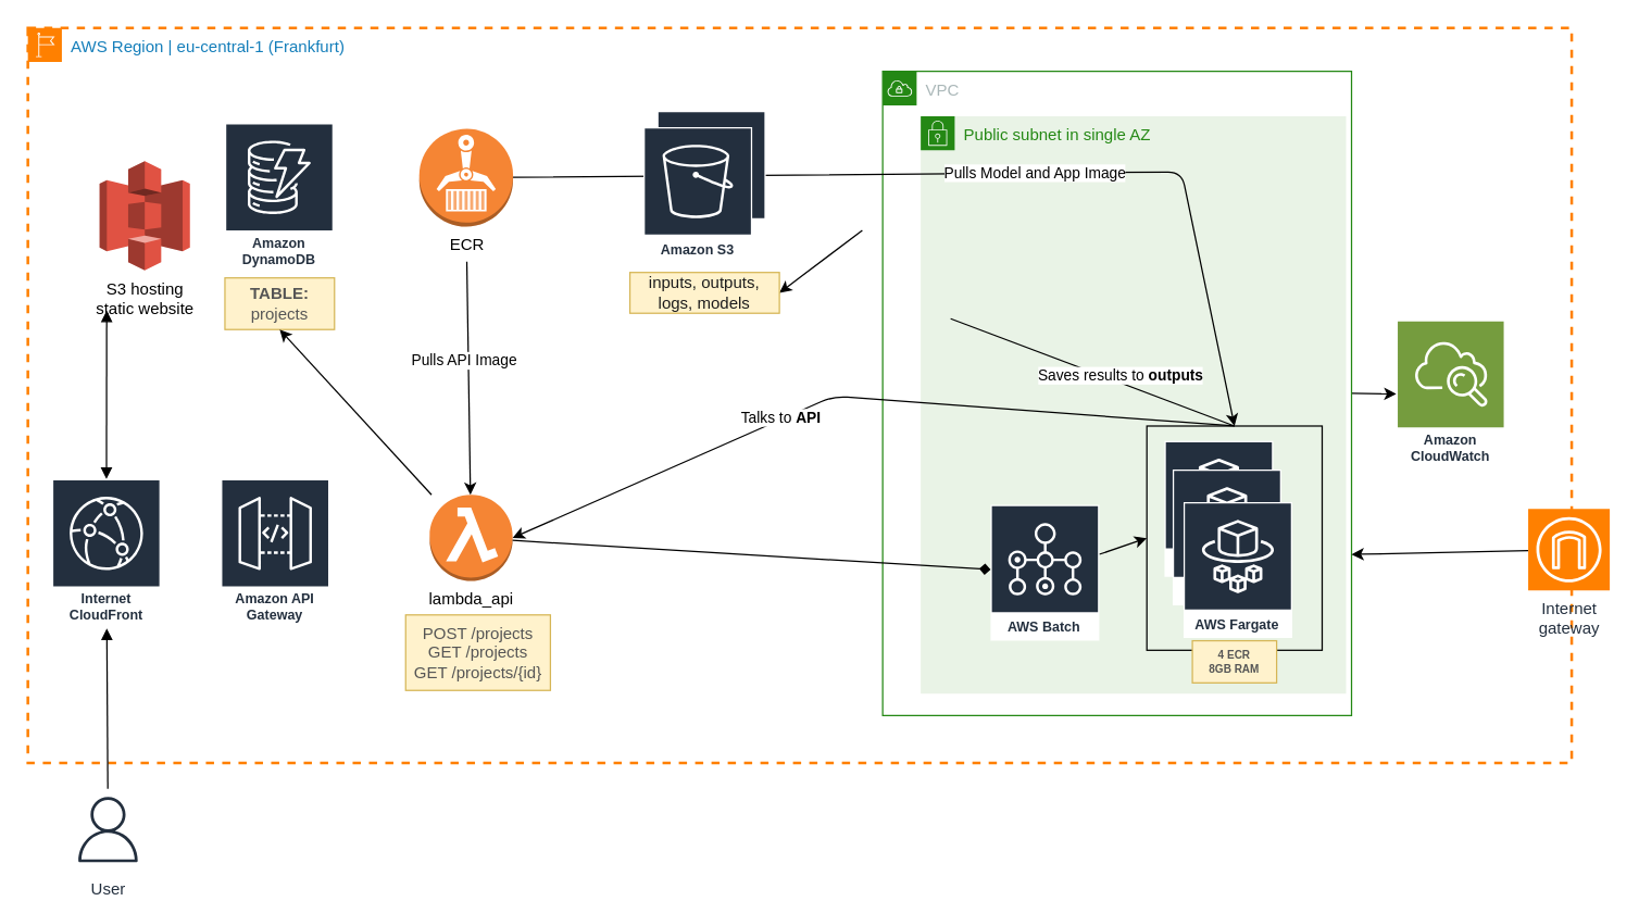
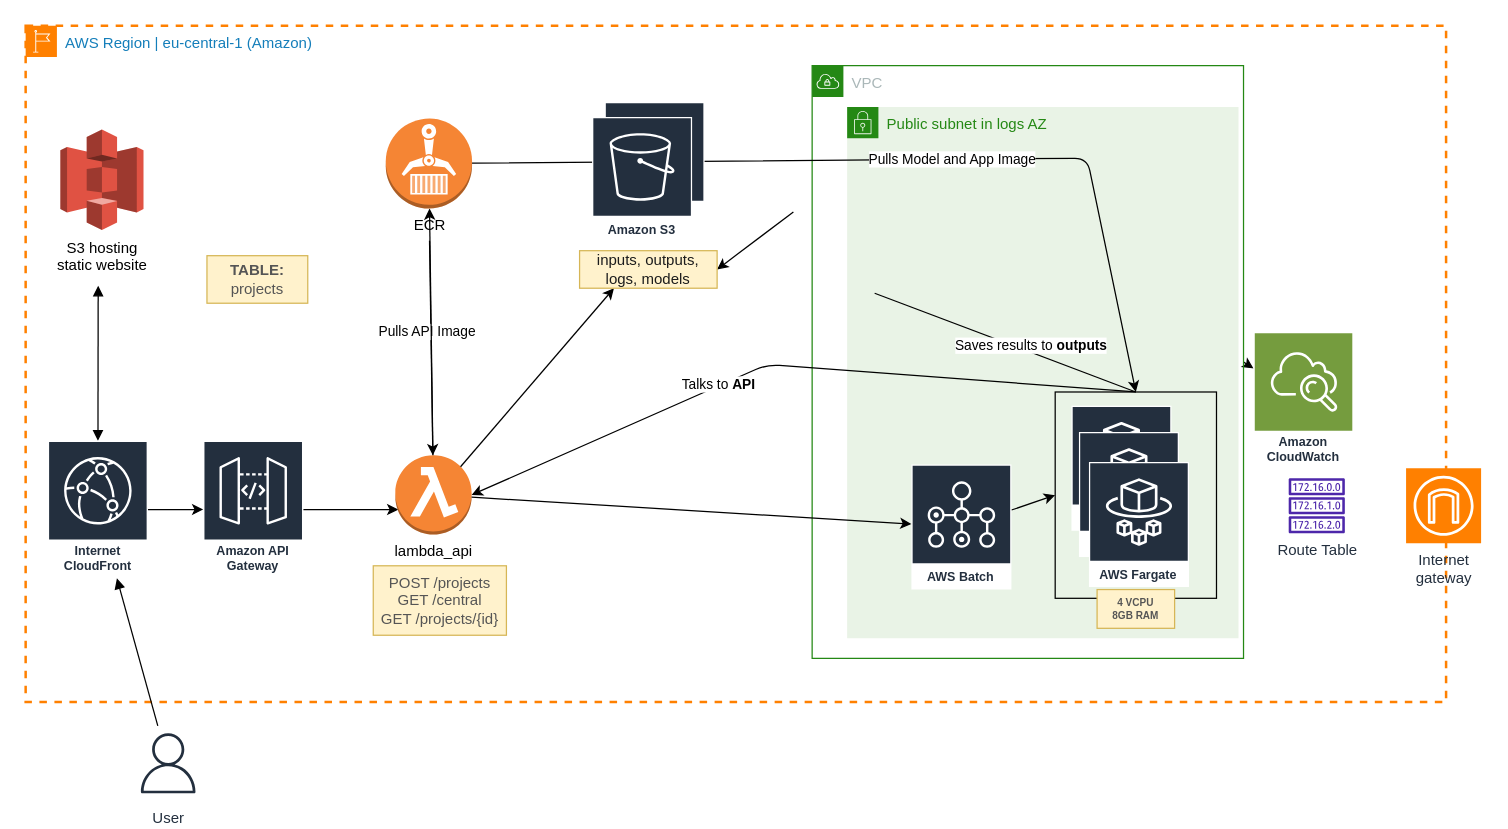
- <mxCell id="3" value="AWS Region | eu-central-1 (Frankfurt)" style="points=[[0,0],[0.25,0],[0.5,0],[0.75,0],[1,0],[1,0.25],[1,0.5],[1,0.75],[1,1],[0.75,1],[0.5,1],[0.25,1],[0,1],[0,0.75],[0,0.5],[0,0.25]];outlineConnect=0;gradientColor=none;html=1;whiteSpace=wrap;fontSize=12;fontStyle=0;container=1;pointerEvents=0;collapsible=0;recursiveResize=0;shape=mxgraph.aws4.group;grIcon=mxgraph.aws4.group_region;strokeColor=#FF8000;fillColor=none;verticalAlign=top;align=left;spacingLeft=30;fontColor=#147EBA;dashed=1;strokeWidth=2;" parent="1" vertex="1"><mxGeometry x="20" y="20" width="1136" height="541" as="geometry" /></mxCell>
+ <mxCell id="3" value="AWS Region | eu-central-1 (Amazon)" style="points=[[0,0],[0.25,0],[0.5,0],[0.75,0],[1,0],[1,0.25],[1,0.5],[1,0.75],[1,1],[0.75,1],[0.5,1],[0.25,1],[0,1],[0,0.75],[0,0.5],[0,0.25]];outlineConnect=0;gradientColor=none;html=1;whiteSpace=wrap;fontSize=12;fontStyle=0;container=1;pointerEvents=0;collapsible=0;recursiveResize=0;shape=mxgraph.aws4.group;grIcon=mxgraph.aws4.group_region;strokeColor=#FF8000;fillColor=none;verticalAlign=top;align=left;spacingLeft=30;fontColor=#147EBA;dashed=1;strokeWidth=2;" parent="1" vertex="1"><mxGeometry x="20" y="20" width="1136" height="541" as="geometry" /></mxCell>
- <mxCell id="22" value="Public subnet in single AZ" style="points=[[0,0],[0.25,0],[0.5,0],[0.75,0],[1,0],[1,0.25],[1,0.5],[1,0.75],[1,1],[0.75,1],[0.5,1],[0.25,1],[0,1],[0,0.75],[0,0.5],[0,0.25]];outlineConnect=0;gradientColor=none;html=1;whiteSpace=wrap;fontSize=12;fontStyle=0;container=1;pointerEvents=0;collapsible=0;recursiveResize=0;shape=mxgraph.aws4.group;grIcon=mxgraph.aws4.group_security_group;grStroke=0;strokeColor=#248814;fillColor=#E9F3E6;verticalAlign=top;align=left;spacingLeft=30;fontColor=#248814;dashed=0;strokeWidth=2;" parent="21" vertex="1"><mxGeometry x="28" y="33" width="313" height="425" as="geometry" /></mxCell>
+ <mxCell id="22" value="Public subnet in logs AZ" style="points=[[0,0],[0.25,0],[0.5,0],[0.75,0],[1,0],[1,0.25],[1,0.5],[1,0.75],[1,1],[0.75,1],[0.5,1],[0.25,1],[0,1],[0,0.75],[0,0.5],[0,0.25]];outlineConnect=0;gradientColor=none;html=1;whiteSpace=wrap;fontSize=12;fontStyle=0;container=1;pointerEvents=0;collapsible=0;recursiveResize=0;shape=mxgraph.aws4.group;grIcon=mxgraph.aws4.group_security_group;grStroke=0;strokeColor=#248814;fillColor=#E9F3E6;verticalAlign=top;align=left;spacingLeft=30;fontColor=#248814;dashed=0;strokeWidth=2;" parent="21" vertex="1"><mxGeometry x="28" y="33" width="313" height="425" as="geometry" /></mxCell>
- <mxCell id="16" value="Amazon DynamoDB" style="sketch=0;outlineConnect=0;fontColor=#232F3E;gradientColor=none;strokeColor=#ffffff;fillColor=#232F3E;dashed=0;verticalLabelPosition=middle;verticalAlign=bottom;align=center;html=1;whiteSpace=wrap;fontSize=10;fontStyle=1;spacing=3;shape=mxgraph.aws4.productIcon;prIcon=mxgraph.aws4.dynamodb;" parent="15" vertex="1"><mxGeometry width="80" height="110" as="geometry" /></mxCell>
- <mxCell id="4" value="S3 hosting&lt;br&gt;static website" style="outlineConnect=0;dashed=0;verticalLabelPosition=bottom;verticalAlign=top;align=center;html=1;shape=mxgraph.aws3.s3;fillColor=#E05243;gradientColor=none;labelBorderColor=none;labelBackgroundColor=none;" parent="3" vertex="1"><mxGeometry x="52.75" y="98" width="66.5" height="80.5" as="geometry" /></mxCell>
+ <mxCell id="4" value="S3 hosting&lt;br&gt;static website" style="outlineConnect=0;dashed=0;verticalLabelPosition=bottom;verticalAlign=top;align=center;html=1;shape=mxgraph.aws3.s3;fillColor=#E05243;gradientColor=none;labelBorderColor=none;labelBackgroundColor=none;" parent="3" vertex="1"><mxGeometry x="27.75" y="83" width="66.5" height="80.5" as="geometry" /></mxCell>
- <mxCell id="43" value="Amazon CloudWatch" style="sketch=0;outlineConnect=0;fontColor=#232F3E;gradientColor=none;strokeColor=#ffffff;fillColor=#759C3E;dashed=0;verticalLabelPosition=middle;verticalAlign=bottom;align=center;html=1;whiteSpace=wrap;fontSize=10;fontStyle=1;spacing=3;shape=mxgraph.aws4.productIcon;prIcon=mxgraph.aws4.cloudwatch;" parent="3" vertex="1"><mxGeometry x="1007" y="215" width="80" height="110" as="geometry" /></mxCell>
+ <mxCell id="43" value="Amazon CloudWatch" style="sketch=0;outlineConnect=0;fontColor=#232F3E;gradientColor=none;strokeColor=#ffffff;fillColor=#759C3E;dashed=0;verticalLabelPosition=middle;verticalAlign=bottom;align=center;html=1;whiteSpace=wrap;fontSize=10;fontStyle=1;spacing=3;shape=mxgraph.aws4.productIcon;prIcon=mxgraph.aws4.cloudwatch;" parent="3" vertex="1"><mxGeometry x="982" y="245" width="80" height="110" as="geometry" /></mxCell>
+ <mxCell id="19" style="edgeStyle=none;html=1;exitX=0.855;exitY=0.145;exitDx=0;exitDy=0;exitPerimeter=0;entryX=0.25;entryY=1;entryDx=0;entryDy=0;" parent="3" source="13" target="41" edge="1"><mxGeometry relative="1" as="geometry" /></mxCell>
- <mxCell id="18" style="edgeStyle=none;html=1;entryX=0.5;entryY=1;entryDx=0;entryDy=0;" parent="3" source="13" target="17" edge="1"><mxGeometry relative="1" as="geometry" /></mxCell>
+ <mxCell id="18" style="edgeStyle=none;html=1;" parent="3" source="13" target="42" edge="1"><mxGeometry relative="1" as="geometry" /></mxCell>
+ <mxCell id="46" value="Route Table" style="sketch=0;outlineConnect=0;fontColor=#232F3E;gradientColor=none;fillColor=#4D27AA;strokeColor=none;dashed=0;verticalLabelPosition=bottom;verticalAlign=top;align=center;html=1;fontSize=12;fontStyle=0;aspect=fixed;pointerEvents=1;shape=mxgraph.aws4.route_table;" vertex="1" parent="3"><mxGeometry x="1010" y="362" width="45.16" height="44" as="geometry" /></mxCell>
- <mxCell id="50" style="edgeStyle=none;html=1;entryX=1;entryY=0.75;entryDx=0;entryDy=0;" edge="1" parent="1" source="51" target="21"><mxGeometry relative="1" as="geometry" /></mxCell>
+ <mxCell id="8" style="edgeStyle=none;html=1;" parent="3" source="9" target="11" edge="1"><mxGeometry relative="1" as="geometry" /></mxCell>
+ <mxCell id="10" style="edgeStyle=none;html=1;entryX=0.039;entryY=0.685;entryDx=0;entryDy=0;entryPerimeter=0;" parent="3" source="11" target="13" edge="1"><mxGeometry relative="1" as="geometry" /></mxCell>
- <mxCell id="32" style="edgeStyle=none;html=1;endArrow=diamond;" parent="3" source="13" target="24" edge="1"><mxGeometry relative="1" as="geometry" /></mxCell>
+ <mxCell id="32" style="edgeStyle=none;html=1;" parent="3" source="13" target="24" edge="1"><mxGeometry relative="1" as="geometry" /></mxCell>
- <mxCell id="14" value="&lt;span style=&quot;font-weight: normal;&quot;&gt;POST /projects&lt;br&gt;GET /projects&lt;br&gt;GET /projects/{id}&lt;/span&gt;" style="text;html=1;align=center;verticalAlign=middle;whiteSpace=wrap;rounded=0;fontStyle=1;fillColor=#fff2cc;strokeColor=#d6b656;fontColor=#555;" parent="12" vertex="1"><mxGeometry x="-3" y="87.997" width="106.5" height="55.543" as="geometry" /></mxCell>
+ <mxCell id="14" value="&lt;span style=&quot;font-weight: normal;&quot;&gt;POST /projects&lt;br&gt;GET /central&lt;br&gt;GET /projects/{id}&lt;/span&gt;" style="text;html=1;align=center;verticalAlign=middle;whiteSpace=wrap;rounded=0;fontStyle=1;fillColor=#fff2cc;strokeColor=#d6b656;fontColor=#555;" parent="12" vertex="1"><mxGeometry x="-3" y="87.997" width="106.5" height="55.543" as="geometry" /></mxCell>
- <mxCell id="30" value="4 ECR&lt;br style=&quot;font-size: 8px;&quot;&gt;8GB RAM" style="text;html=1;align=center;verticalAlign=middle;whiteSpace=wrap;rounded=0;fontStyle=1;fillColor=#fff2cc;strokeColor=#d6b656;fontColor=#555;fontSize=8;" parent="25" vertex="1"><mxGeometry x="33.5" y="158" width="62" height="31" as="geometry" /></mxCell>
+ <mxCell id="30" value="4 VCPU&lt;br style=&quot;font-size: 8px;&quot;&gt;8GB RAM" style="text;html=1;align=center;verticalAlign=middle;whiteSpace=wrap;rounded=0;fontStyle=1;fillColor=#fff2cc;strokeColor=#d6b656;fontColor=#555;fontSize=8;" parent="25" vertex="1"><mxGeometry x="33.5" y="158" width="62" height="31" as="geometry" /></mxCell>
- <mxCell id="2" value="User" style="outlineConnect=0;fontColor=#232F3E;gradientColor=none;strokeColor=#232F3E;fillColor=#ffffff;dashed=0;verticalLabelPosition=bottom;verticalAlign=top;align=center;html=1;fontSize=12;fontStyle=0;aspect=fixed;shape=mxgraph.aws4.resourceIcon;resIcon=mxgraph.aws4.user;labelBackgroundColor=#FFFFFF;" parent="1" vertex="1"><mxGeometry x="49" y="580" width="60" height="60" as="geometry" /></mxCell>
+ <mxCell id="2" value="User" style="outlineConnect=0;fontColor=#232F3E;gradientColor=none;strokeColor=#232F3E;fillColor=#ffffff;dashed=0;verticalLabelPosition=bottom;verticalAlign=top;align=center;html=1;fontSize=12;fontStyle=0;aspect=fixed;shape=mxgraph.aws4.resourceIcon;resIcon=mxgraph.aws4.user;labelBackgroundColor=#FFFFFF;" parent="1" vertex="1"><mxGeometry x="104" y="580" width="60" height="60" as="geometry" /></mxCell>
